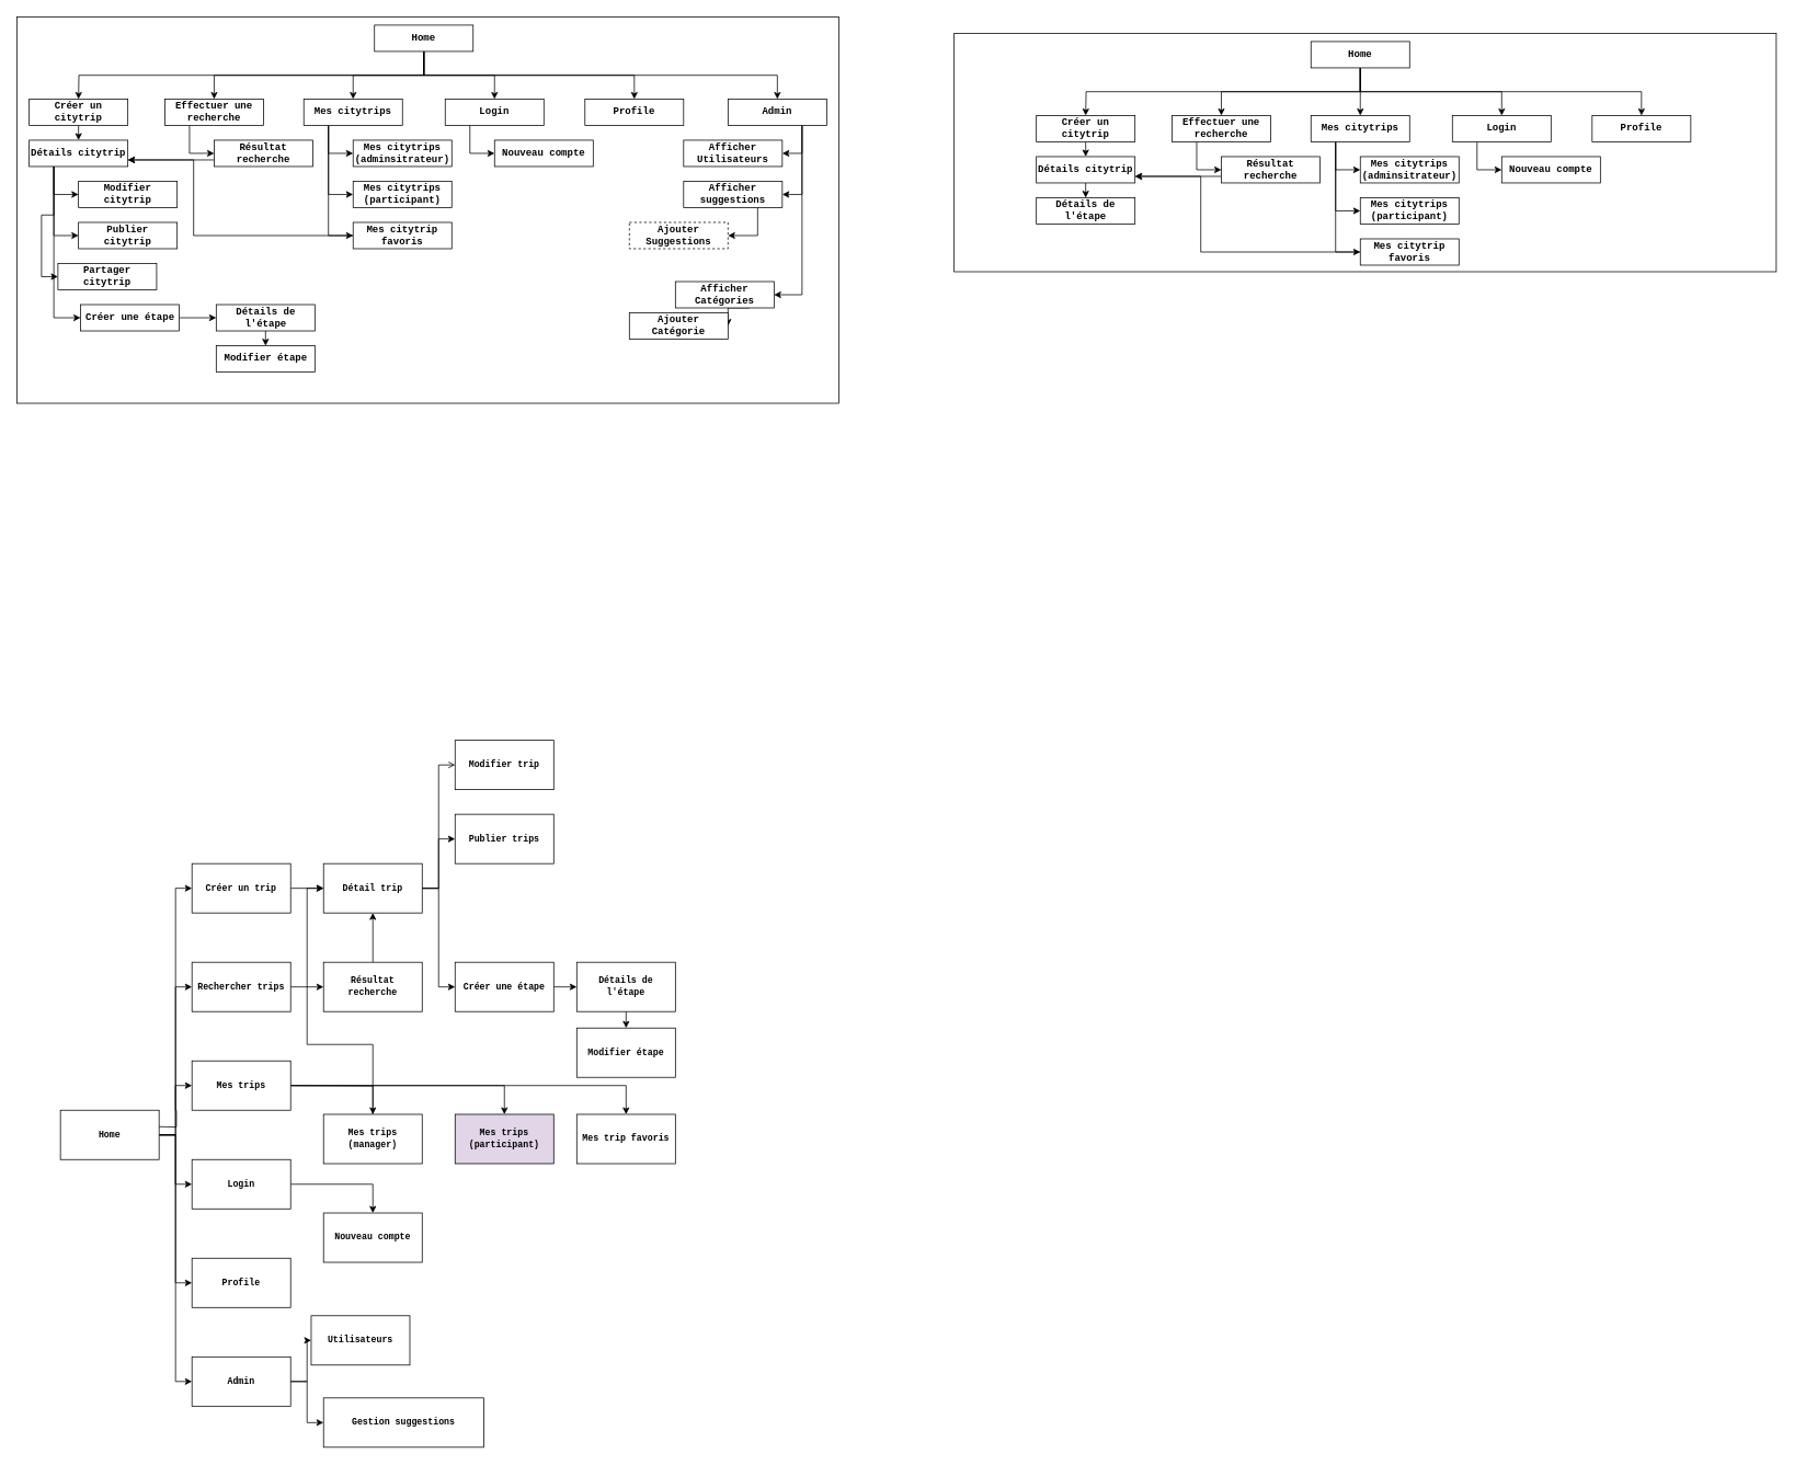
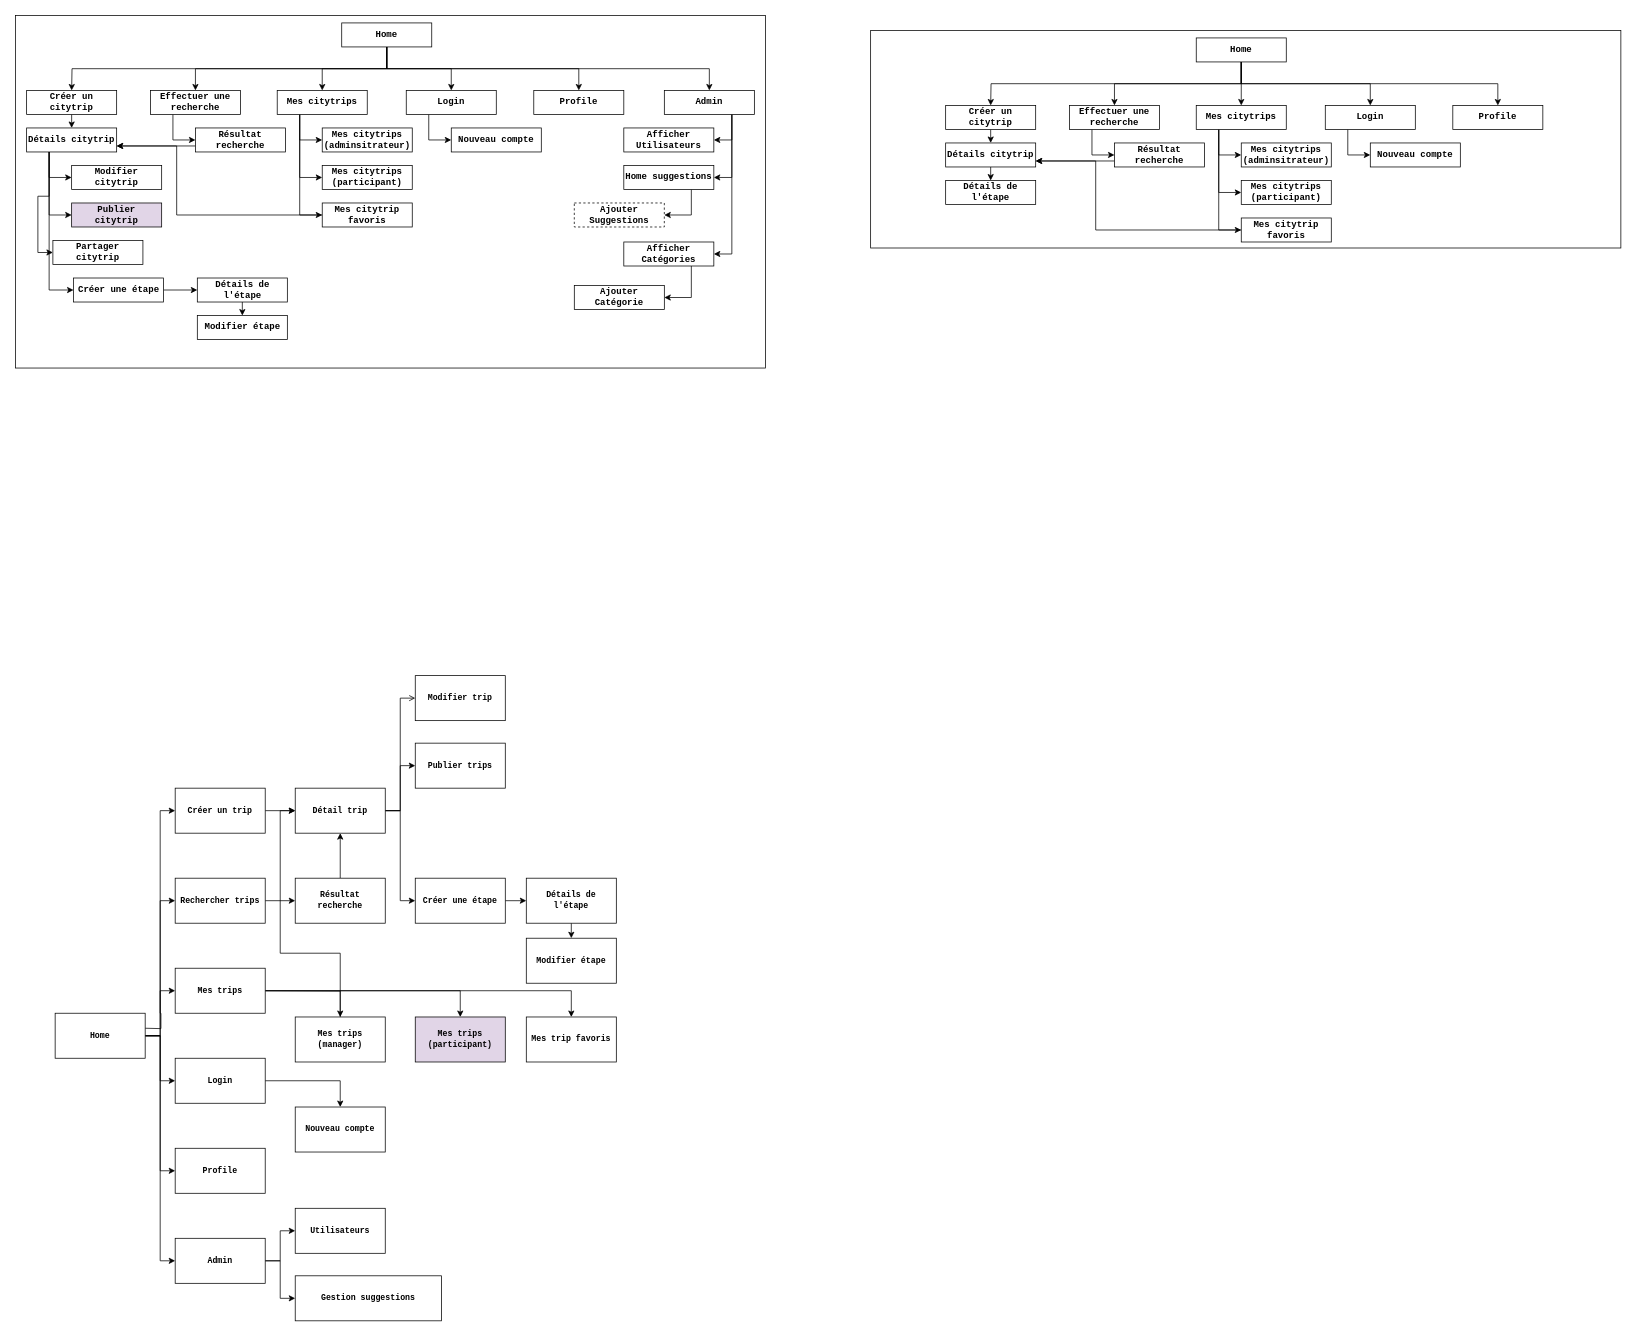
- <mxCell id="43" value="Afficher suggestions" style="rounded=0;whiteSpace=wrap;html=1;fontFamily=Courier New;fontStyle=1;fontSize=12;" parent="1" vertex="1"><mxGeometry x="831" y="220" width="120" height="32" as="geometry" /></mxCell>
+ <mxCell id="43" value="Home suggestions" style="rounded=0;whiteSpace=wrap;html=1;fontFamily=Courier New;fontStyle=1;fontSize=12;" parent="1" vertex="1"><mxGeometry x="831" y="220" width="120" height="32" as="geometry" /></mxCell>
- <mxCell id="35" value="Publier &lt;br&gt;citytrip" style="rounded=0;whiteSpace=wrap;html=1;fontFamily=Courier New;fontStyle=1;fontSize=12;" parent="1" vertex="1"><mxGeometry x="95" y="270" width="120" height="32" as="geometry" /></mxCell>
+ <mxCell id="35" value="Publier &lt;br&gt;citytrip" style="rounded=0;whiteSpace=wrap;html=1;fontFamily=Courier New;fontStyle=1;fontSize=12;fillColor=#e1d5e7;" parent="1" vertex="1"><mxGeometry x="95" y="270" width="120" height="32" as="geometry" /></mxCell>
- <mxCell id="124" value="Afficher Catégories" style="rounded=0;whiteSpace=wrap;html=1;fontFamily=Courier New;fontStyle=1;fontSize=12;" vertex="1" parent="1"><mxGeometry x="821" y="342" width="120" height="32" as="geometry" /></mxCell>
+ <mxCell id="124" value="Afficher Catégories" style="rounded=0;whiteSpace=wrap;html=1;fontFamily=Courier New;fontStyle=1;fontSize=12;" vertex="1" parent="1"><mxGeometry x="831" y="322" width="120" height="32" as="geometry" /></mxCell>
- <mxCell id="79" value="Utilisateurs" style="rounded=0;whiteSpace=wrap;html=1;fontFamily=Courier New;fontStyle=1;fontSize=11;" parent="1" vertex="1"><mxGeometry x="378" y="1600" width="120" height="60" as="geometry" /></mxCell>
+ <mxCell id="79" value="Utilisateurs" style="rounded=0;whiteSpace=wrap;html=1;fontFamily=Courier New;fontStyle=1;fontSize=11;" parent="1" vertex="1"><mxGeometry x="393" y="1610" width="120" height="60" as="geometry" /></mxCell>
